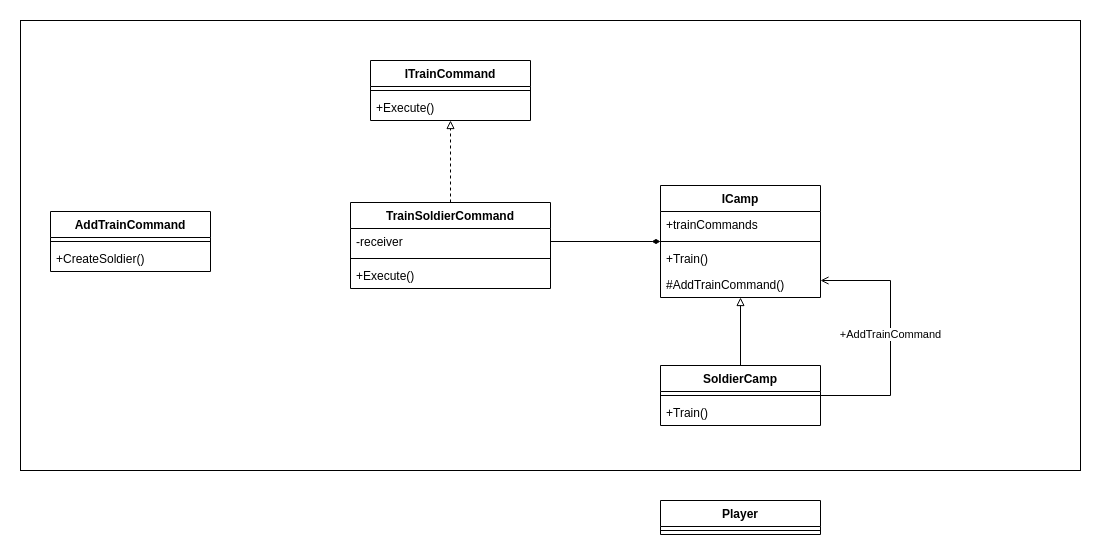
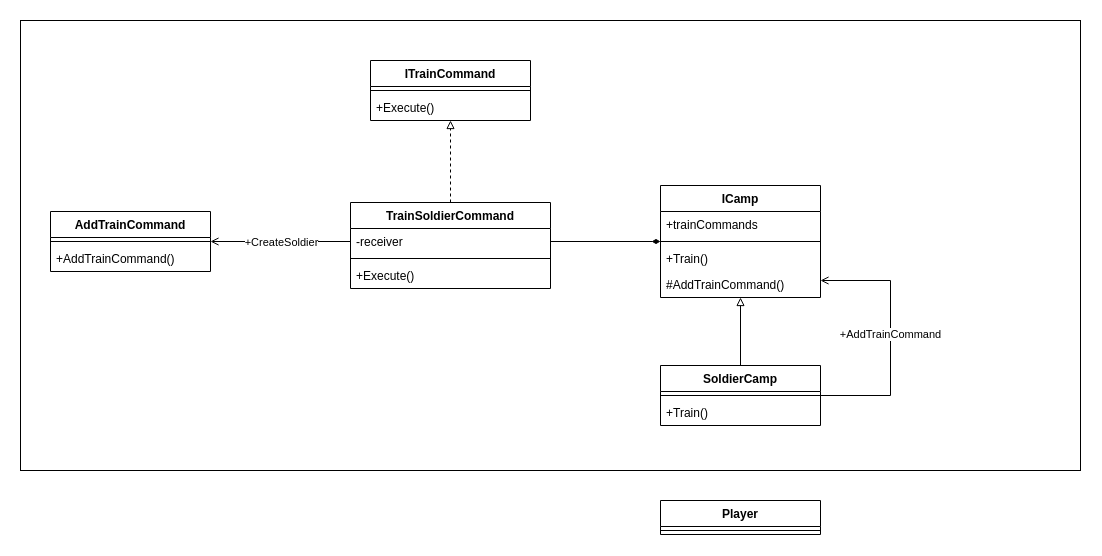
+ <mxCell id="26" style="edgeStyle=none;rounded=0;orthogonalLoop=1;jettySize=auto;html=1;exitX=0;exitY=0.5;exitDx=0;exitDy=0;endArrow=open;endFill=0;" edge="1" parent="2" source="9" target="23"><mxGeometry relative="1" as="geometry" /></mxCell>
+ <mxCell id="27" value="+CreateSoldier" style="edgeLabel;html=1;align=center;verticalAlign=middle;resizable=0;points=[];" vertex="1" connectable="0" parent="26"><mxGeometry x="0.182" y="1" relative="1" as="geometry"><mxPoint x="13" y="-1" as="offset" /></mxGeometry></mxCell>
- <mxCell id="25" value="+CreateSoldier()" style="text;strokeColor=none;fillColor=none;align=left;verticalAlign=top;spacingLeft=4;spacingRight=4;overflow=hidden;rotatable=0;points=[[0,0.5],[1,0.5]];portConstraint=eastwest;whiteSpace=wrap;html=1;" vertex="1" parent="23"><mxGeometry y="34" width="160" height="26" as="geometry" /></mxCell>
+ <mxCell id="25" value="+AddTrainCommand()" style="text;strokeColor=none;fillColor=none;align=left;verticalAlign=top;spacingLeft=4;spacingRight=4;overflow=hidden;rotatable=0;points=[[0,0.5],[1,0.5]];portConstraint=eastwest;whiteSpace=wrap;html=1;" vertex="1" parent="23"><mxGeometry y="34" width="160" height="26" as="geometry" /></mxCell>
